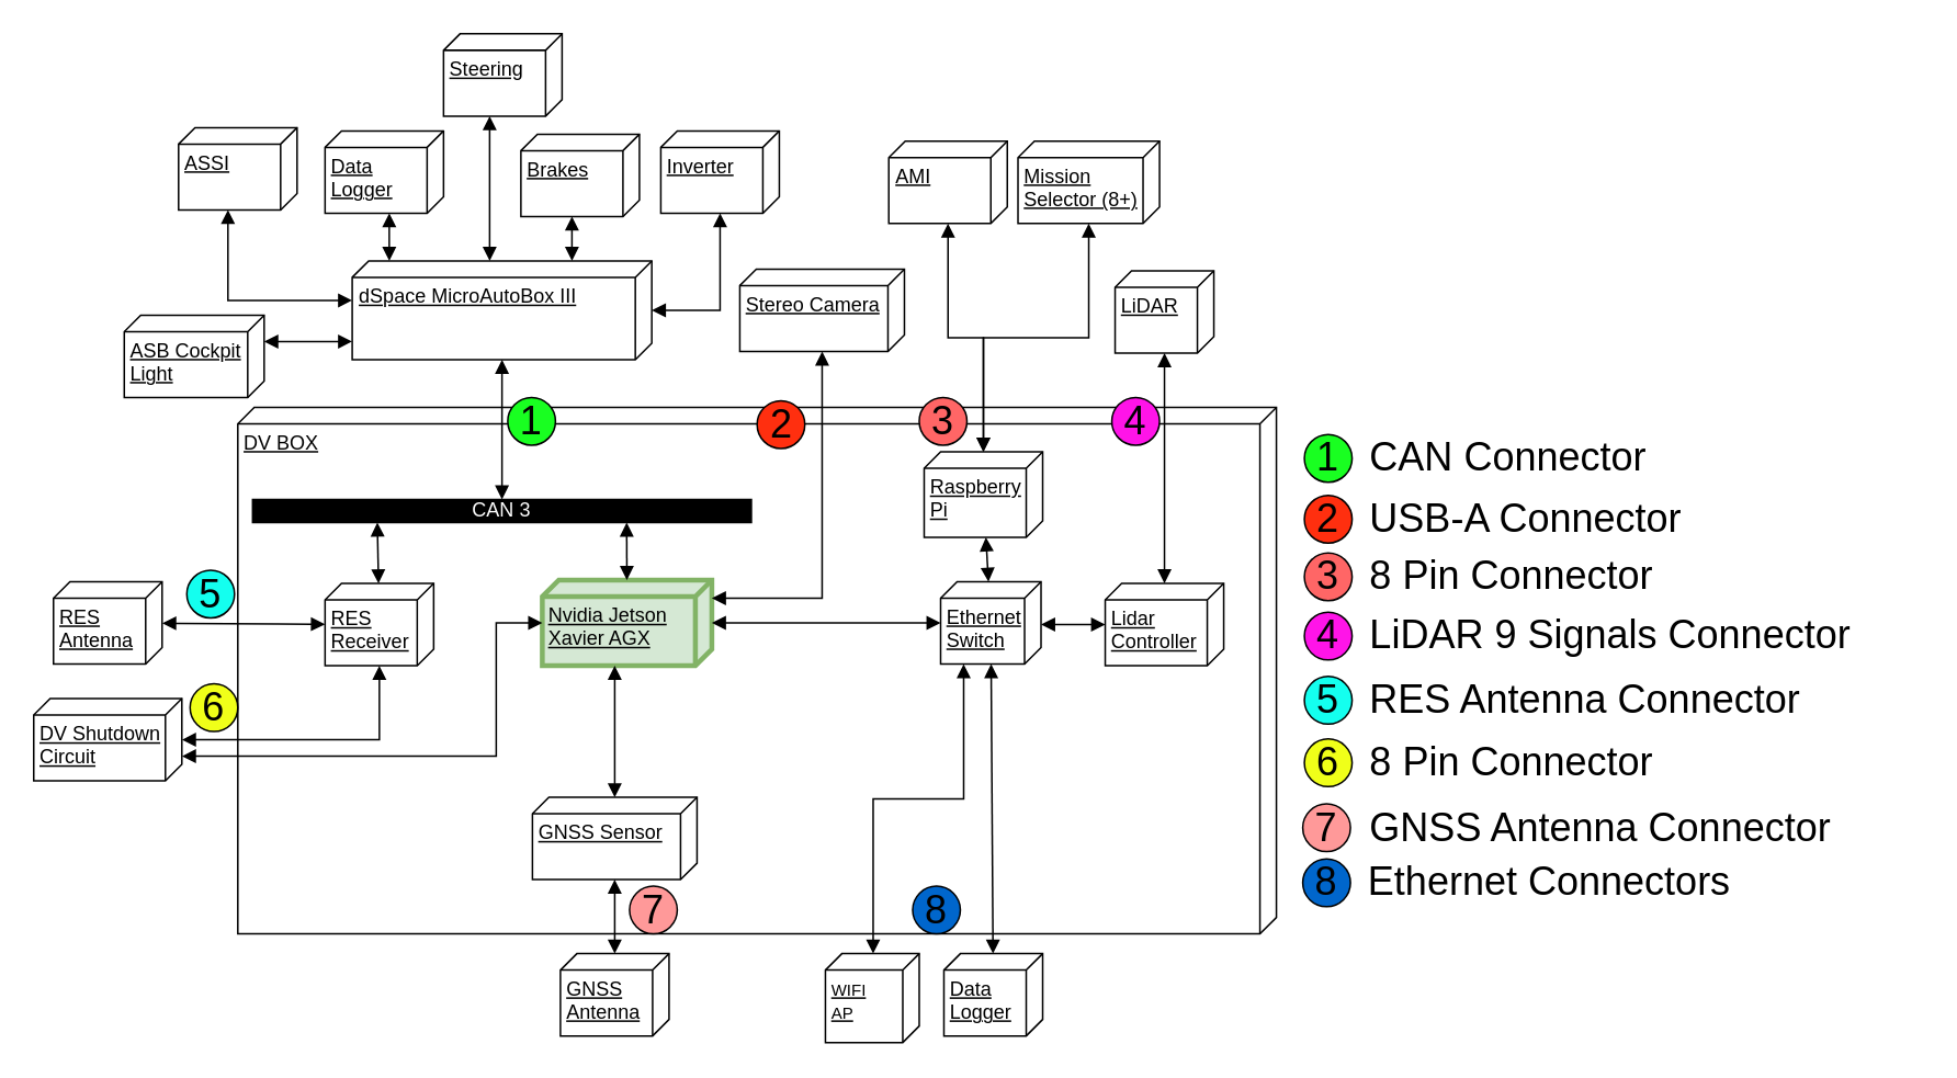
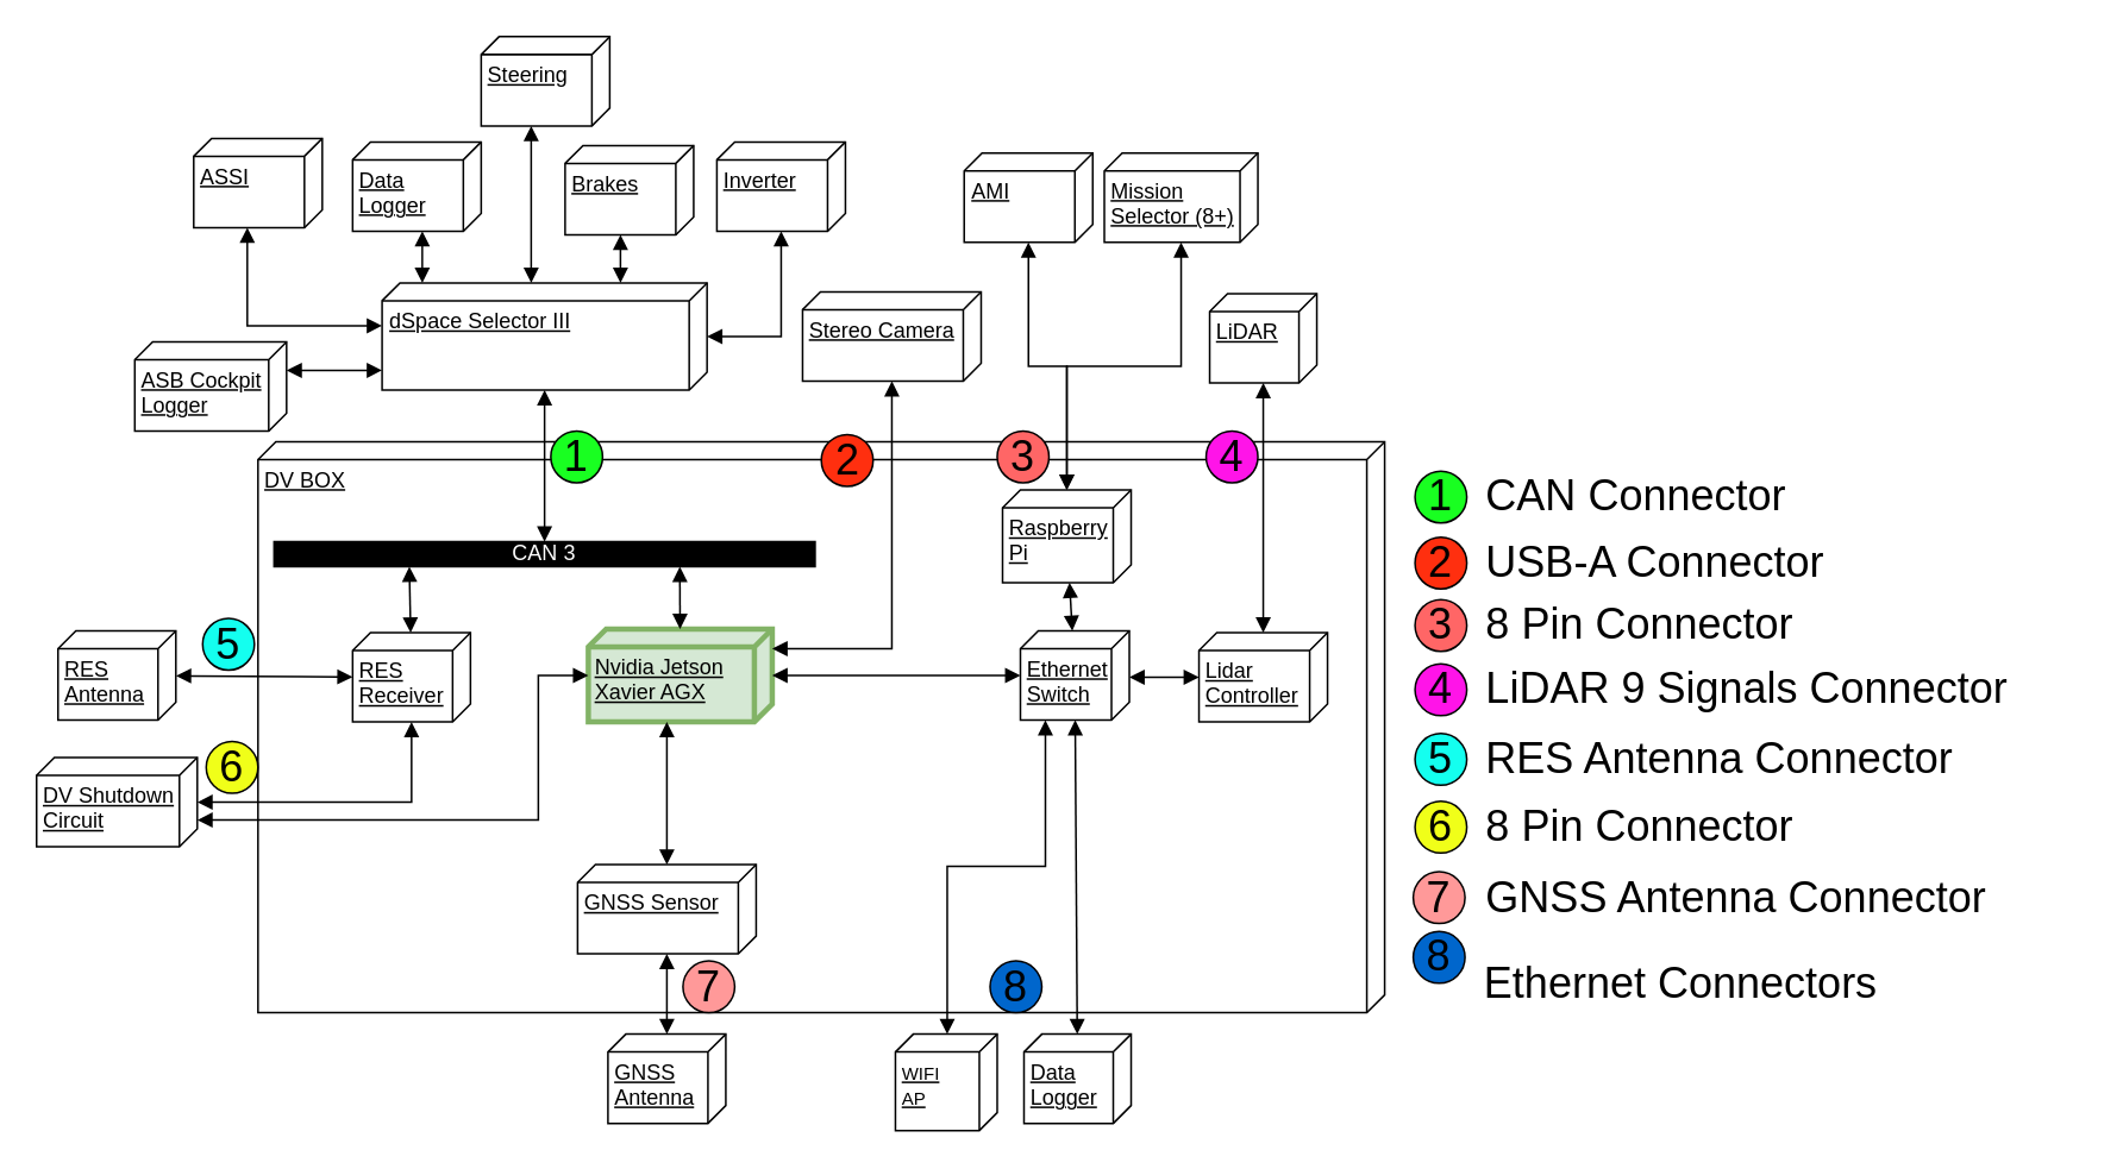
- <mxCell id="16" value="dSpace MicroAutoBox III" style="verticalAlign=top;align=left;spacingTop=8;spacingLeft=2;spacingRight=12;shape=cube;size=10;direction=south;fontStyle=4;html=1;" parent="1" vertex="1"><mxGeometry x="213.5" y="158" width="182" height="60" as="geometry" /></mxCell>
+ <mxCell id="16" value="dSpace Selector III" style="verticalAlign=top;align=left;spacingTop=8;spacingLeft=2;spacingRight=12;shape=cube;size=10;direction=south;fontStyle=4;html=1;" parent="1" vertex="1"><mxGeometry x="213.5" y="158" width="182" height="60" as="geometry" /></mxCell>
- <mxCell id="31" value="ASB Cockpit&lt;br&gt;Light" style="verticalAlign=top;align=left;spacingTop=8;spacingLeft=2;spacingRight=12;shape=cube;size=10;direction=south;fontStyle=4;html=1;" parent="1" vertex="1"><mxGeometry x="75" y="191" width="85" height="50" as="geometry" /></mxCell>
+ <mxCell id="31" value="ASB Cockpit&lt;br&gt;Logger" style="verticalAlign=top;align=left;spacingTop=8;spacingLeft=2;spacingRight=12;shape=cube;size=10;direction=south;fontStyle=4;html=1;" parent="1" vertex="1"><mxGeometry x="75" y="191" width="85" height="50" as="geometry" /></mxCell>
- <mxCell id="72" value="Ethernet Connectors" style="rounded=0;whiteSpace=wrap;html=1;fontSize=24;fontColor=#000000;fillColor=#FFFFFF;strokeColor=#FFFFFF;align=left;" parent="1" vertex="1"><mxGeometry x="829" y="525.5" width="233" height="21" as="geometry" /></mxCell>
+ <mxCell id="72" value="Ethernet Connectors" style="rounded=0;whiteSpace=wrap;html=1;fontSize=24;fontColor=#000000;fillColor=#FFFFFF;strokeColor=#FFFFFF;align=left;" parent="1" vertex="1"><mxGeometry x="829" y="540.5" width="233" height="21" as="geometry" /></mxCell>
